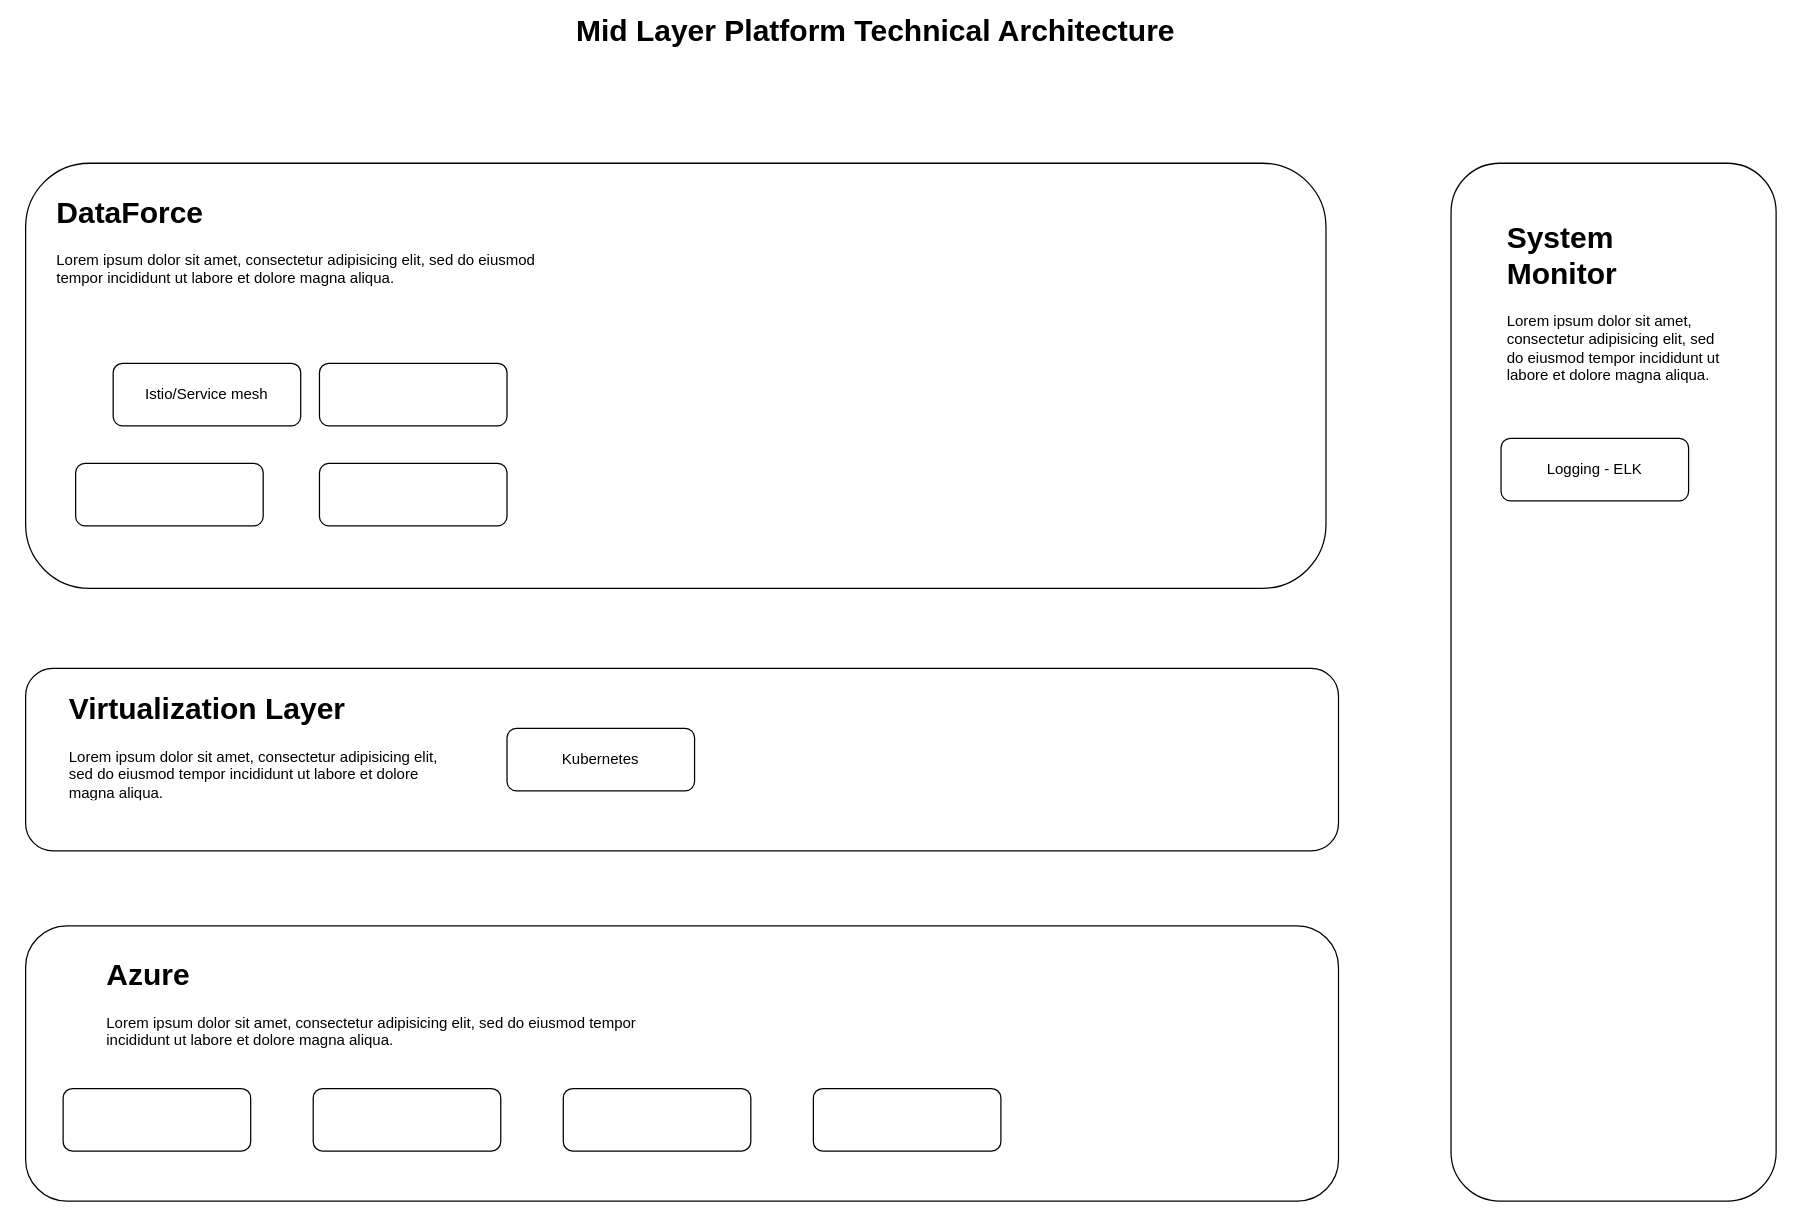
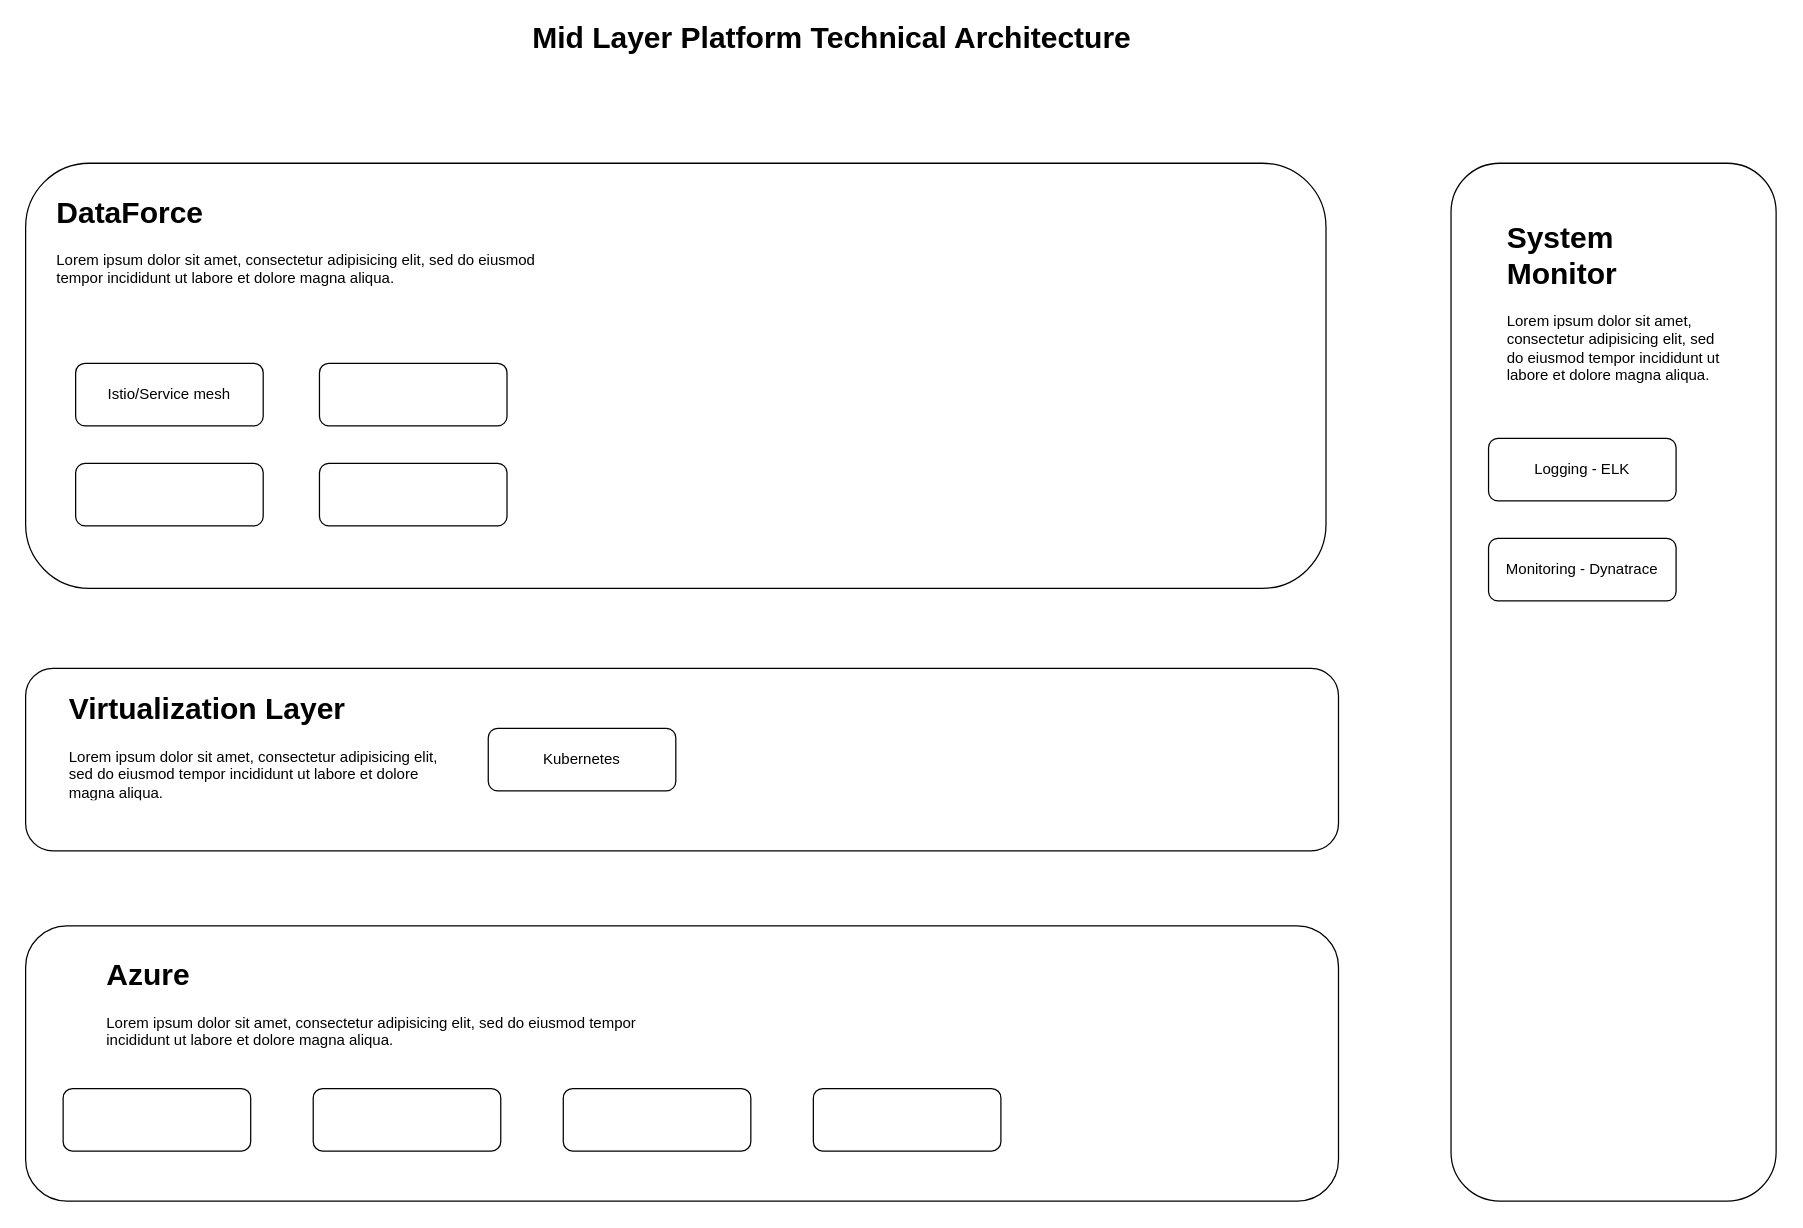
- <mxCell id="14" value="&lt;font style=&quot;font-size: 24px&quot;&gt;Mid Layer Platform Technical Architecture&lt;/font&gt;" style="text;html=1;strokeColor=none;fillColor=none;align=center;verticalAlign=middle;whiteSpace=wrap;rounded=0;fontStyle=1" parent="1" vertex="1"><mxGeometry x="415" y="15" width="570" height="20" as="geometry" /></mxCell>
+ <mxCell id="14" value="&lt;font style=&quot;font-size: 24px&quot;&gt;Mid Layer Platform Technical Architecture&lt;/font&gt;" style="text;html=1;strokeColor=none;fillColor=none;align=center;verticalAlign=middle;whiteSpace=wrap;rounded=0;fontStyle=1" parent="1" vertex="1"><mxGeometry x="380" y="20" width="570" height="20" as="geometry" /></mxCell>
- <mxCell id="4" value="Istio/Service mesh" style="rounded=1;whiteSpace=wrap;html=1;" parent="1" vertex="1"><mxGeometry x="90" y="290" width="150" height="50" as="geometry" /></mxCell>
+ <mxCell id="4" value="Istio/Service mesh" style="rounded=1;whiteSpace=wrap;html=1;" parent="1" vertex="1"><mxGeometry x="60" y="290" width="150" height="50" as="geometry" /></mxCell>
- <mxCell id="10" value="Logging - ELK" style="rounded=1;whiteSpace=wrap;html=1;" parent="1" vertex="1"><mxGeometry x="1200" y="350" width="150" height="50" as="geometry" /></mxCell>
+ <mxCell id="10" value="Logging - ELK" style="rounded=1;whiteSpace=wrap;html=1;" parent="1" vertex="1"><mxGeometry x="1190" y="350" width="150" height="50" as="geometry" /></mxCell>
+ <mxCell id="11" value="Monitoring - Dynatrace" style="rounded=1;whiteSpace=wrap;html=1;" parent="1" vertex="1"><mxGeometry x="1190" y="430" width="150" height="50" as="geometry" /></mxCell>
- <mxCell id="16" value="Kubernetes" style="rounded=1;whiteSpace=wrap;html=1;" vertex="1" parent="1"><mxGeometry x="405" y="582" width="150" height="50" as="geometry" /></mxCell>
+ <mxCell id="16" value="Kubernetes" style="rounded=1;whiteSpace=wrap;html=1;" vertex="1" parent="1"><mxGeometry x="390" y="582" width="150" height="50" as="geometry" /></mxCell>
